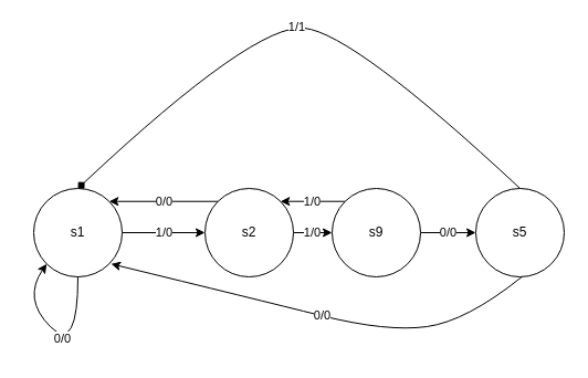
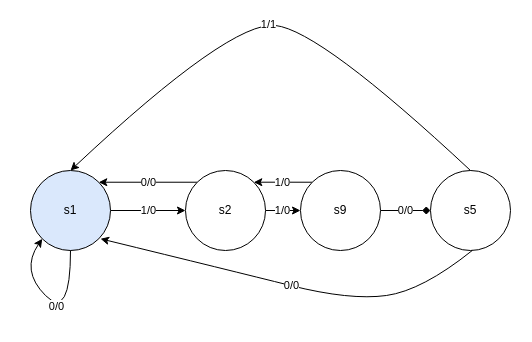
- <mxCell id="11" value="1/1" style="curved=1;endArrow=diamond;html=1;rounded=0;exitX=0.5;exitY=0;exitDx=0;exitDy=0;entryX=0.5;entryY=0;entryDx=0;entryDy=0;" edge="1" parent="1" source="10" target="3"><mxGeometry width="50" height="50" relative="1" as="geometry"><mxPoint x="230" y="70" as="sourcePoint" /><mxPoint x="280" y="20" as="targetPoint" /><Array as="points"><mxPoint x="320" y="30" /><mxPoint x="230" y="20" /></Array></mxGeometry></mxCell>
+ <mxCell id="11" value="1/1" style="curved=1;endArrow=classic;html=1;rounded=0;exitX=0.5;exitY=0;exitDx=0;exitDy=0;entryX=0.5;entryY=0;entryDx=0;entryDy=0;" edge="1" parent="1" source="10" target="3"><mxGeometry width="50" height="50" relative="1" as="geometry"><mxPoint x="230" y="70" as="sourcePoint" /><mxPoint x="280" y="20" as="targetPoint" /><Array as="points"><mxPoint x="320" y="30" /><mxPoint x="230" y="20" /></Array></mxGeometry></mxCell>
- <mxCell id="3" value="s1" style="ellipse;whiteSpace=wrap;html=1;aspect=fixed;" vertex="1" parent="1"><mxGeometry x="30" y="170" width="80" height="80" as="geometry" /></mxCell>
+ <mxCell id="3" value="s1" style="ellipse;whiteSpace=wrap;html=1;aspect=fixed;fillColor=#dae8fc;" vertex="1" parent="1"><mxGeometry x="30" y="170" width="80" height="80" as="geometry" /></mxCell>
- <mxCell id="7" value="0/0" style="edgeStyle=orthogonalEdgeStyle;rounded=0;orthogonalLoop=1;jettySize=auto;html=1;entryX=0;entryY=0.5;entryDx=0;entryDy=0;" edge="1" parent="1" source="9" target="10"><mxGeometry relative="1" as="geometry" /></mxCell>
+ <mxCell id="7" value="0/0" style="edgeStyle=orthogonalEdgeStyle;rounded=0;orthogonalLoop=1;jettySize=auto;html=1;entryX=0;entryY=0.5;entryDx=0;entryDy=0;endArrow=diamond;" edge="1" parent="1" source="9" target="10"><mxGeometry relative="1" as="geometry" /></mxCell>
